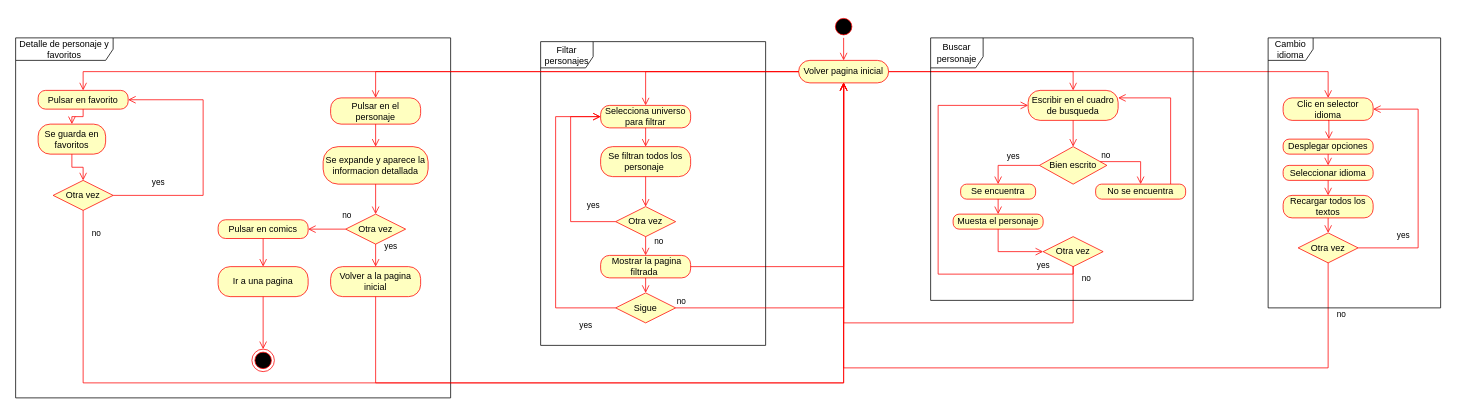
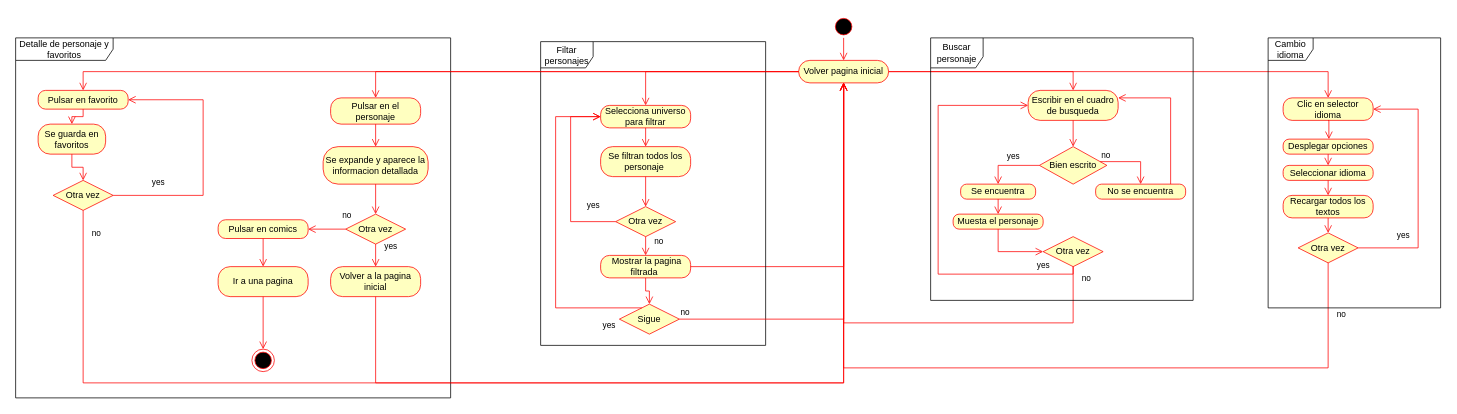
- <mxCell id="62" value="Sigue" style="rhombus;whiteSpace=wrap;html=1;fontColor=#000000;fillColor=#ffffc0;strokeColor=#ff0000;" parent="1" vertex="1"><mxGeometry x="820" y="390" width="80" height="40" as="geometry" /></mxCell>
+ <mxCell id="62" value="Sigue" style="rhombus;whiteSpace=wrap;html=1;fontColor=#000000;fillColor=#ffffc0;strokeColor=#ff0000;" parent="1" vertex="1"><mxGeometry x="825" y="405" width="80" height="40" as="geometry" /></mxCell>
